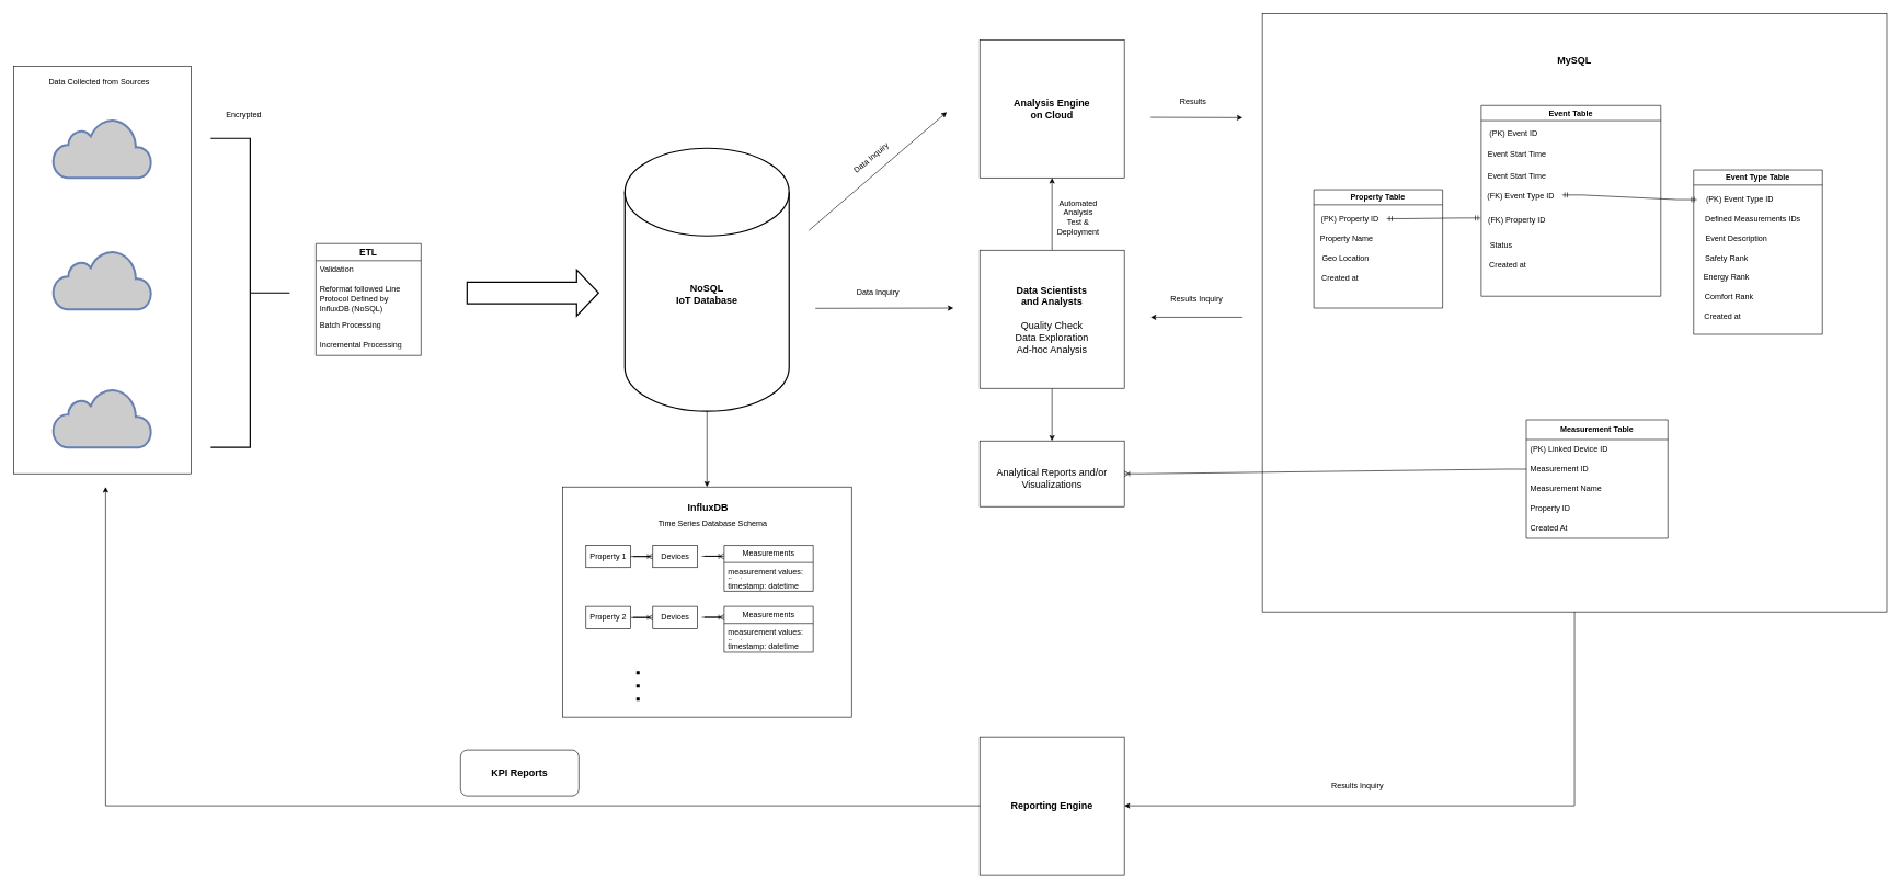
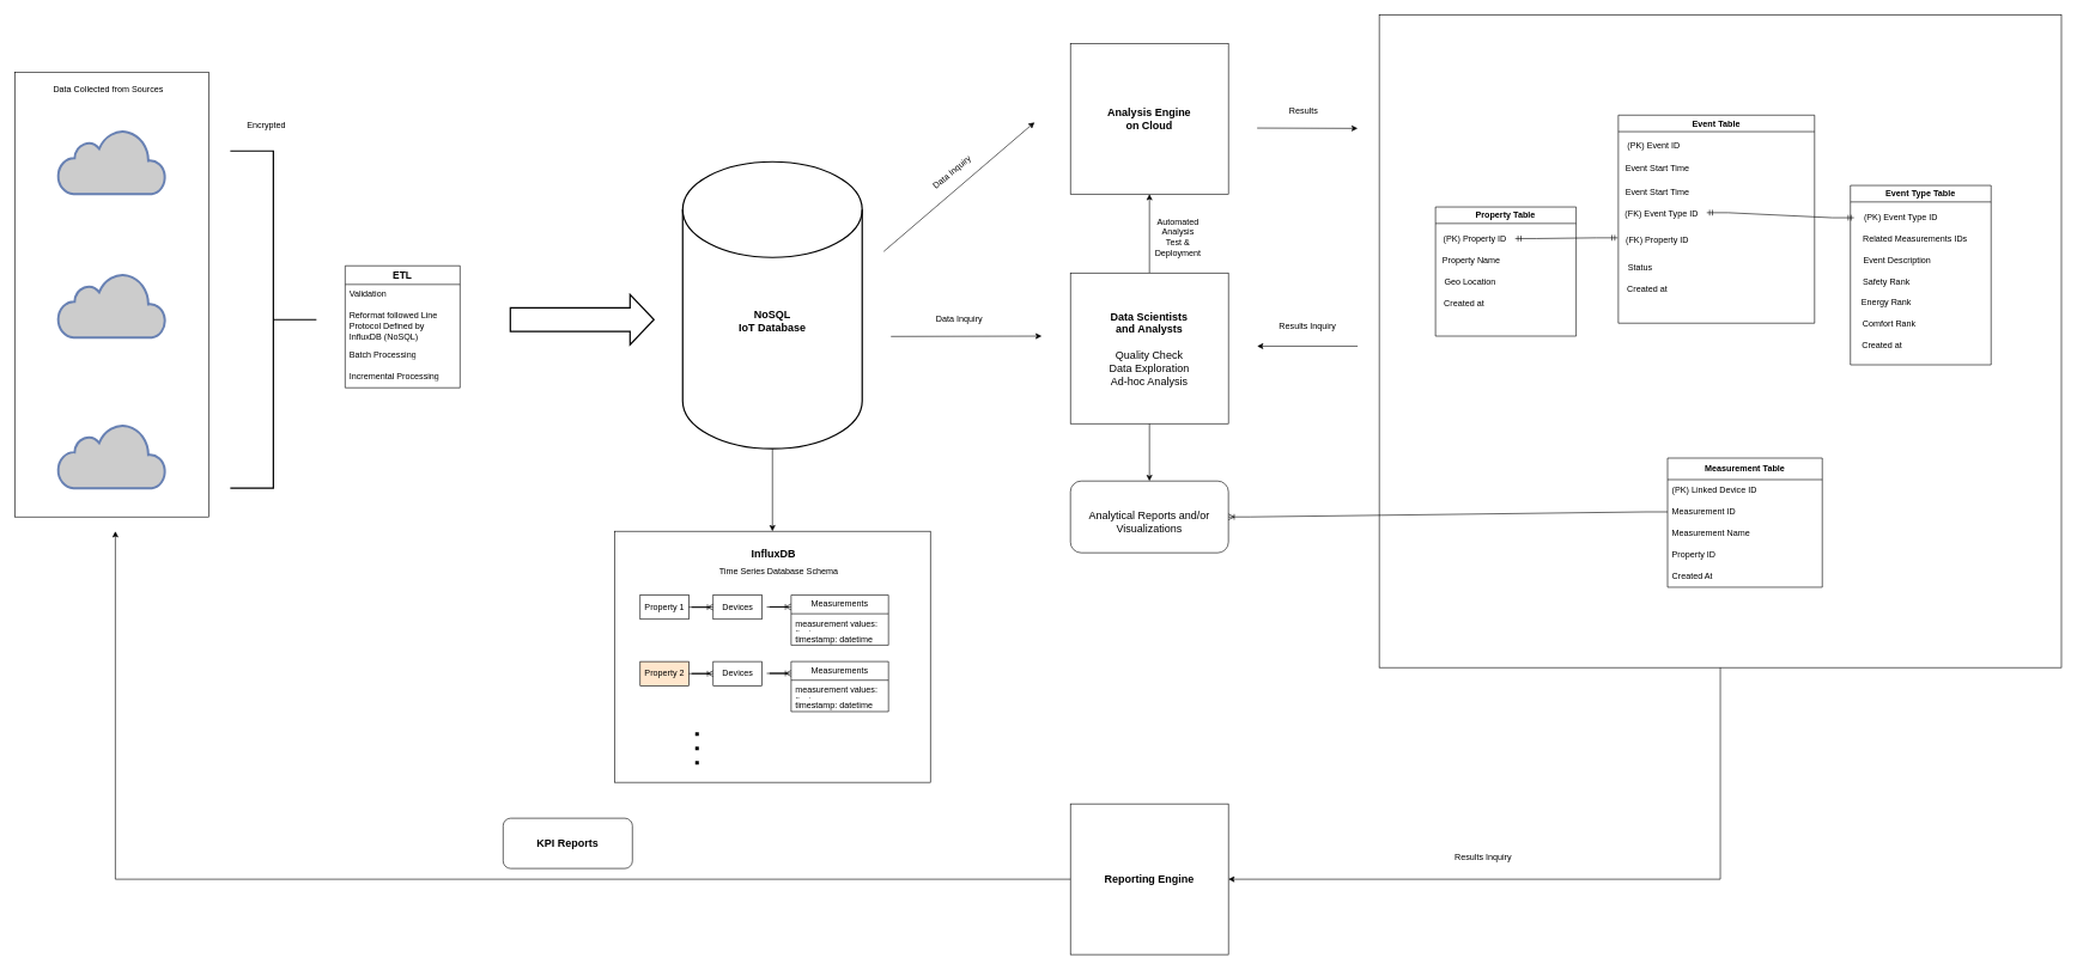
- <mxCell id="90" value="&lt;b style=&quot;font-size: 15px;&quot;&gt;MySQL&lt;/b&gt;" style="text;html=1;align=center;verticalAlign=middle;whiteSpace=wrap;rounded=0;fontSize=15;" vertex="1" parent="58"><mxGeometry x="408.892" y="50" width="132.216" height="40" as="geometry" /></mxCell>
- <mxCell id="69" value="Defined Measurements IDs" style="text;html=1;align=center;verticalAlign=middle;resizable=0;points=[];autosize=1;strokeColor=none;fillColor=none;" vertex="1" parent="67"><mxGeometry x="4.897" y="60" width="170" height="30" as="geometry" /></mxCell>
+ <mxCell id="69" value="Related Measurements IDs" style="text;html=1;align=center;verticalAlign=middle;resizable=0;points=[];autosize=1;strokeColor=none;fillColor=none;" vertex="1" parent="67"><mxGeometry x="4.897" y="60" width="170" height="30" as="geometry" /></mxCell>
- <mxCell id="56" value="&lt;div&gt;&lt;br&gt;&lt;/div&gt;&lt;span style=&quot;font-size: 15px;&quot;&gt;Analytical Reports and/or Visualizations&lt;/span&gt;" style="whiteSpace=wrap;html=1;rounded=0;" vertex="1" parent="1"><mxGeometry x="1490" y="670" width="220" height="100" as="geometry" /></mxCell>
+ <mxCell id="56" value="&lt;div&gt;&lt;br&gt;&lt;/div&gt;&lt;span style=&quot;font-size: 15px;&quot;&gt;Analytical Reports and/or Visualizations&lt;/span&gt;" style="rounded=1;whiteSpace=wrap;html=1;" vertex="1" parent="1"><mxGeometry x="1490" y="670" width="220" height="100" as="geometry" /></mxCell>
- <mxCell id="44" value="Property 2" style="whiteSpace=wrap;html=1;align=center;" vertex="1" parent="35"><mxGeometry x="35.848" y="181.579" width="67.797" height="33.684" as="geometry" /></mxCell>
+ <mxCell id="44" value="Property 2" style="whiteSpace=wrap;html=1;align=center;fillColor=#ffe6cc;" vertex="1" parent="35"><mxGeometry x="35.848" y="181.579" width="67.797" height="33.684" as="geometry" /></mxCell>
